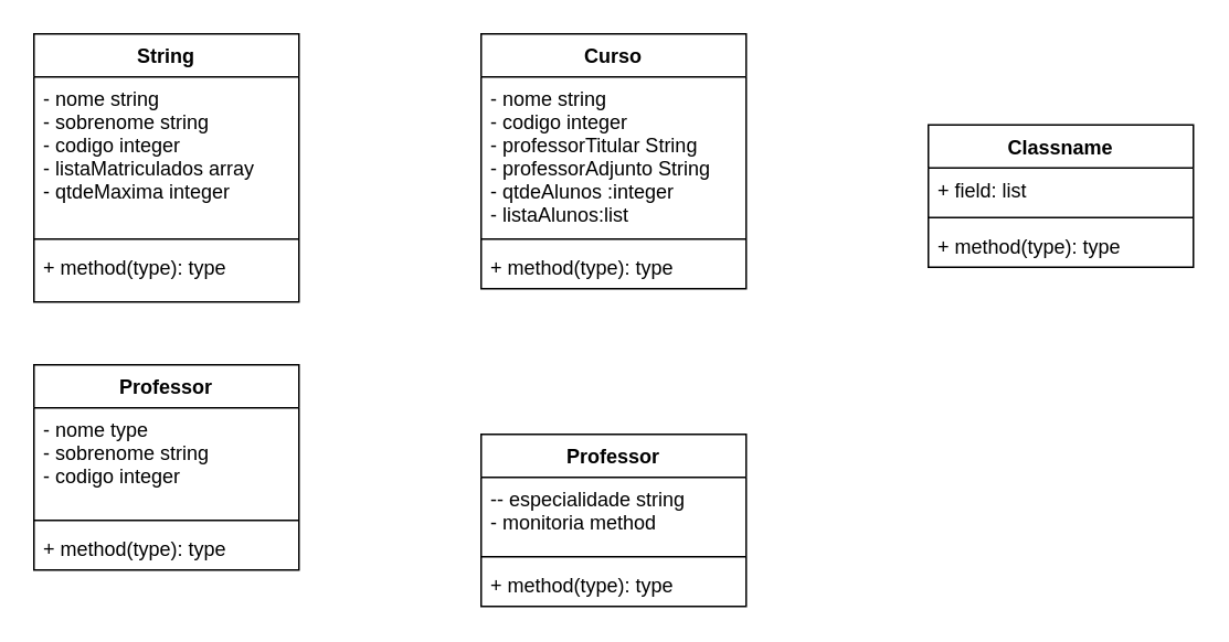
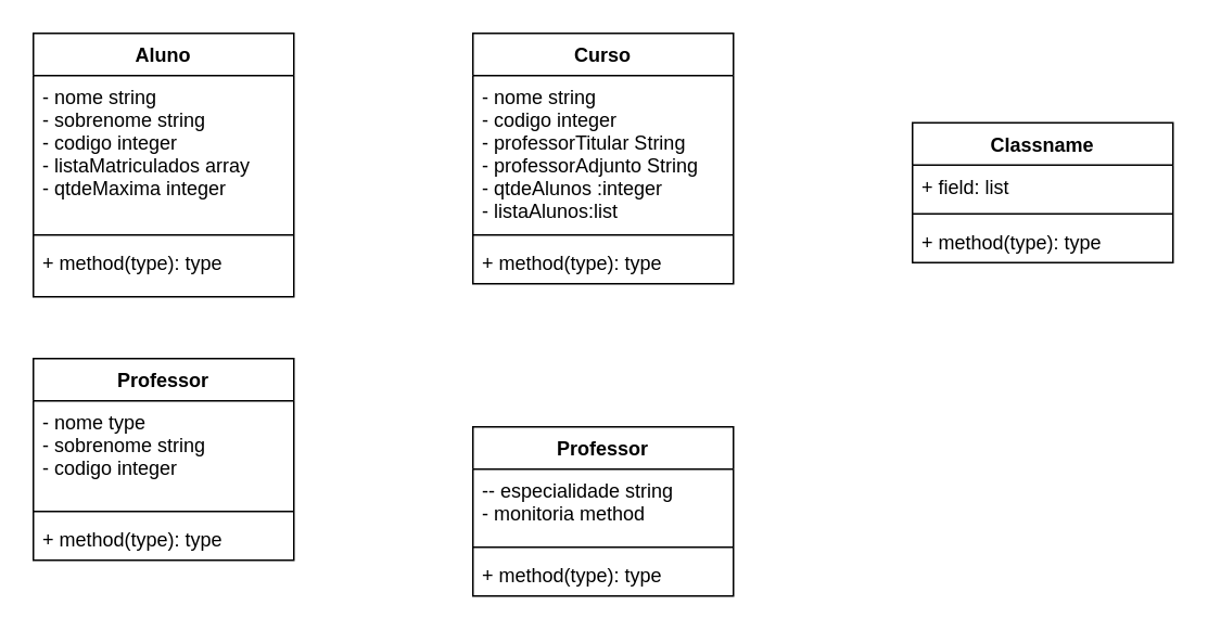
- <mxCell id="2" value="String" style="swimlane;fontStyle=1;align=center;verticalAlign=top;childLayout=stackLayout;horizontal=1;startSize=26;horizontalStack=0;resizeParent=1;resizeParentMax=0;resizeLast=0;collapsible=1;marginBottom=0;" vertex="1" parent="1"><mxGeometry x="20" y="20" width="160" height="162" as="geometry" /></mxCell>
+ <mxCell id="2" value="Aluno" style="swimlane;fontStyle=1;align=center;verticalAlign=top;childLayout=stackLayout;horizontal=1;startSize=26;horizontalStack=0;resizeParent=1;resizeParentMax=0;resizeLast=0;collapsible=1;marginBottom=0;" vertex="1" parent="1"><mxGeometry x="20" y="20" width="160" height="162" as="geometry" /></mxCell>
